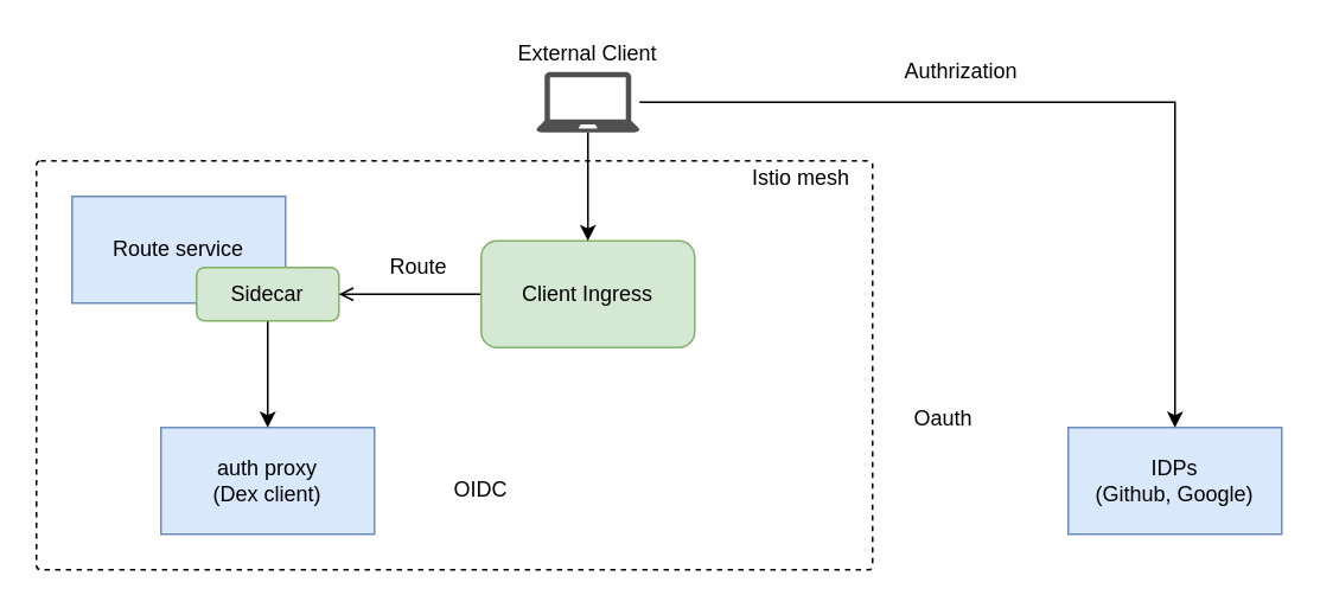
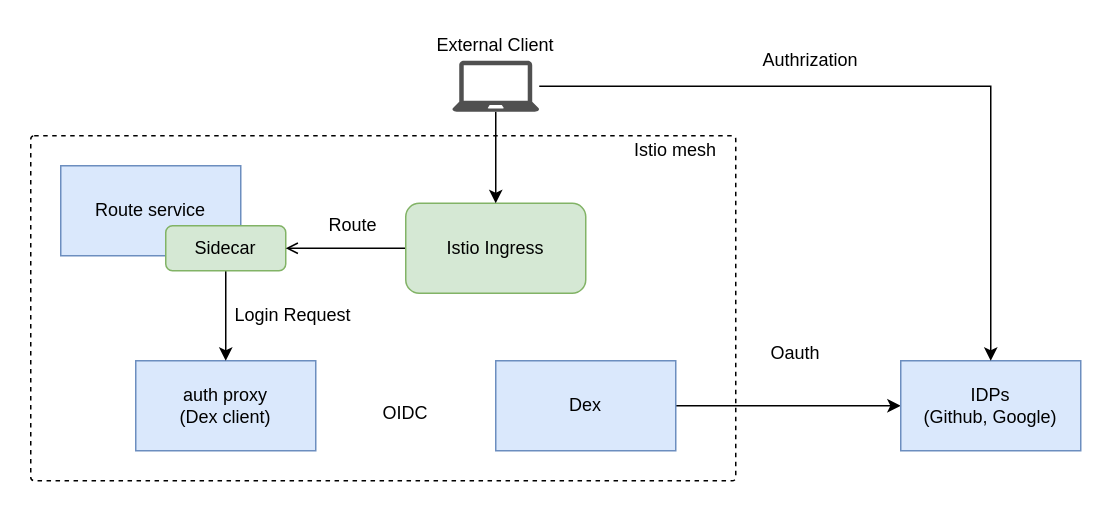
- <mxCell id="15" value="Client Ingress" style="rounded=1;whiteSpace=wrap;html=1;fillColor=#d5e8d4;strokeColor=#82b366;" vertex="1" parent="1"><mxGeometry x="270" y="135" width="120" height="60" as="geometry" /></mxCell>
+ <mxCell id="15" value="Istio Ingress" style="rounded=1;whiteSpace=wrap;html=1;fillColor=#d5e8d4;strokeColor=#82b366;" vertex="1" parent="1"><mxGeometry x="270" y="135" width="120" height="60" as="geometry" /></mxCell>
+ <mxCell id="13" value="Login Request" style="text;html=1;strokeColor=none;fillColor=none;align=center;verticalAlign=middle;whiteSpace=wrap;rounded=0;dashed=1;" vertex="1" parent="1"><mxGeometry x="150" y="200" width="90" height="20" as="geometry" /></mxCell>
+ <mxCell id="6" value="Dex" style="rounded=0;whiteSpace=wrap;html=1;fillColor=#dae8fc;strokeColor=#6c8ebf;" vertex="1" parent="1"><mxGeometry x="330" y="240" width="120" height="60" as="geometry" /></mxCell>
+ <mxCell id="5" style="edgeStyle=orthogonalEdgeStyle;rounded=0;orthogonalLoop=1;jettySize=auto;html=1;exitX=1;exitY=0.5;exitDx=0;exitDy=0;entryX=0;entryY=0.5;entryDx=0;entryDy=0;" edge="1" parent="1" source="6" target="7"><mxGeometry relative="1" as="geometry" /></mxCell>
